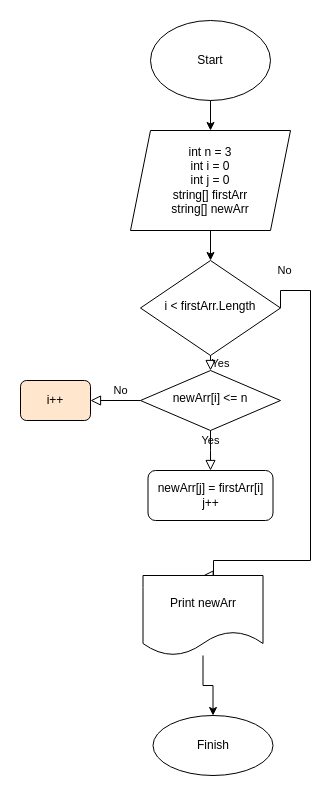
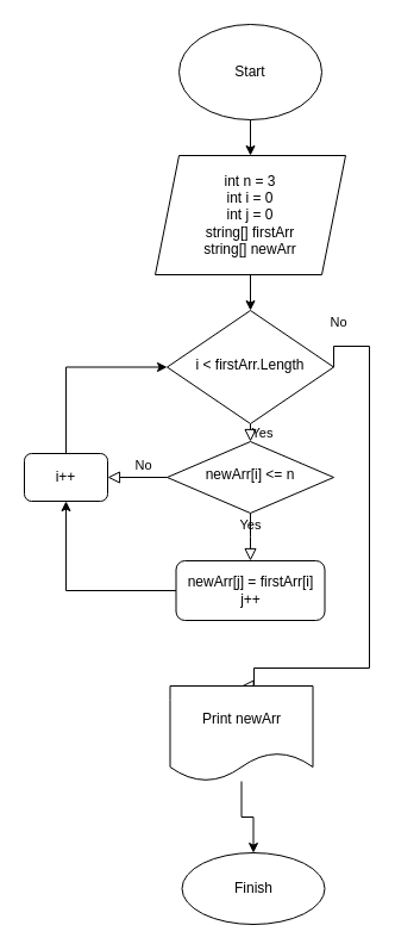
+ <mxCell id="5" style="edgeStyle=orthogonalEdgeStyle;rounded=0;orthogonalLoop=1;jettySize=auto;html=1;exitX=0.5;exitY=0;exitDx=0;exitDy=0;entryX=0;entryY=0.5;entryDx=0;entryDy=0;" edge="1" parent="1" source="6" target="4"><mxGeometry relative="1" as="geometry" /></mxCell>
- <mxCell id="6" value="i++" style="rounded=1;whiteSpace=wrap;html=1;fontSize=12;glass=0;strokeWidth=1;shadow=0;fillColor=#ffe6cc;" vertex="1" parent="1"><mxGeometry x="20" y="380" width="70" height="40" as="geometry" /></mxCell>
+ <mxCell id="6" value="i++" style="rounded=1;whiteSpace=wrap;html=1;fontSize=12;glass=0;strokeWidth=1;shadow=0;" vertex="1" parent="1"><mxGeometry x="20" y="380" width="70" height="40" as="geometry" /></mxCell>
+ <mxCell id="18" value="" style="endArrow=classic;html=1;rounded=0;exitX=0;exitY=0.5;exitDx=0;exitDy=0;entryX=0.5;entryY=1;entryDx=0;entryDy=0;" edge="1" parent="1" source="17" target="6"><mxGeometry width="50" height="50" relative="1" as="geometry"><mxPoint x="220" y="390" as="sourcePoint" /><mxPoint x="270" y="340" as="targetPoint" /><Array as="points"><mxPoint x="55" y="495" /></Array></mxGeometry></mxCell>
